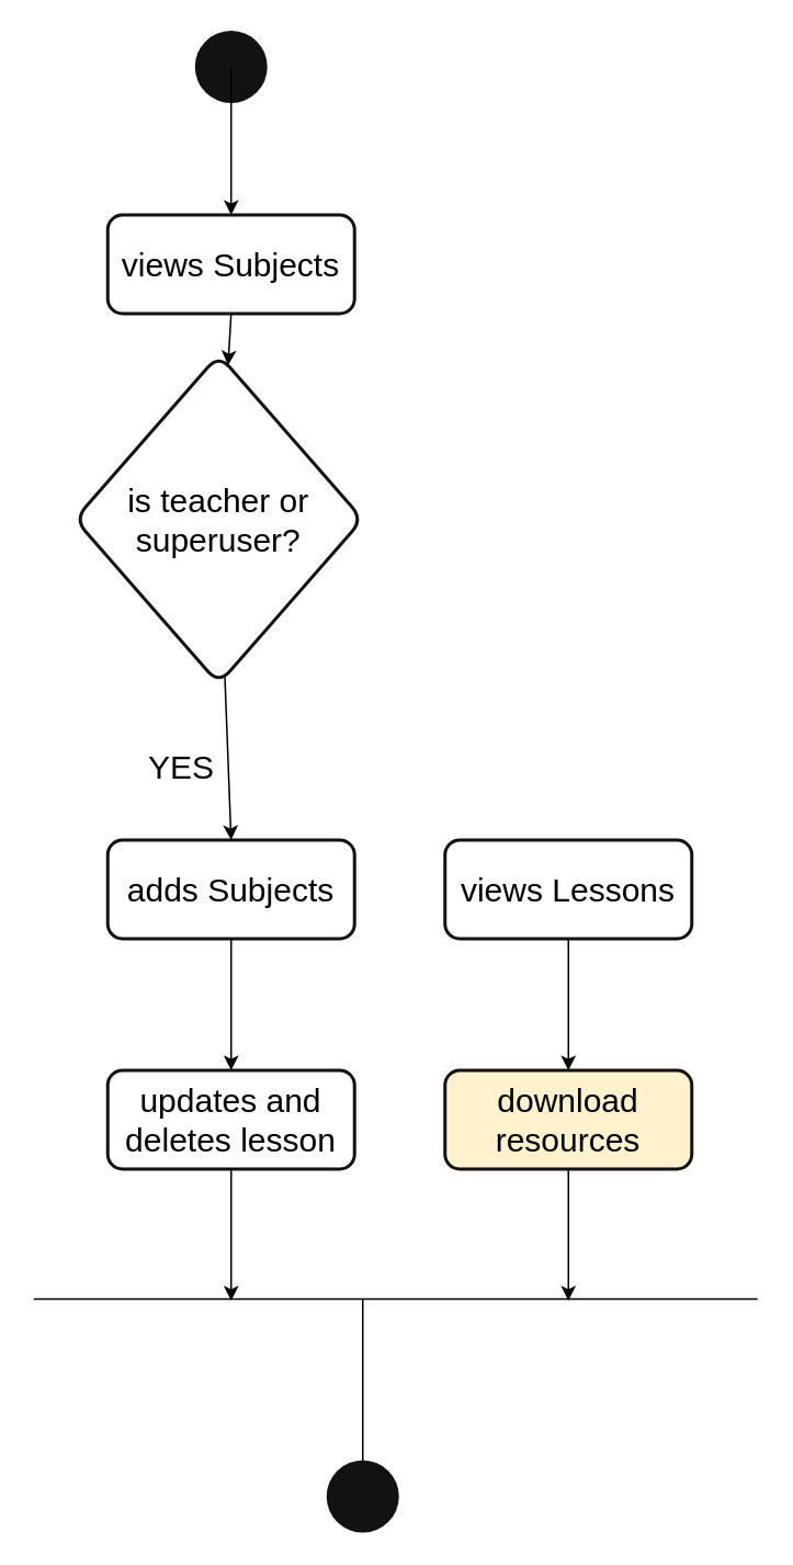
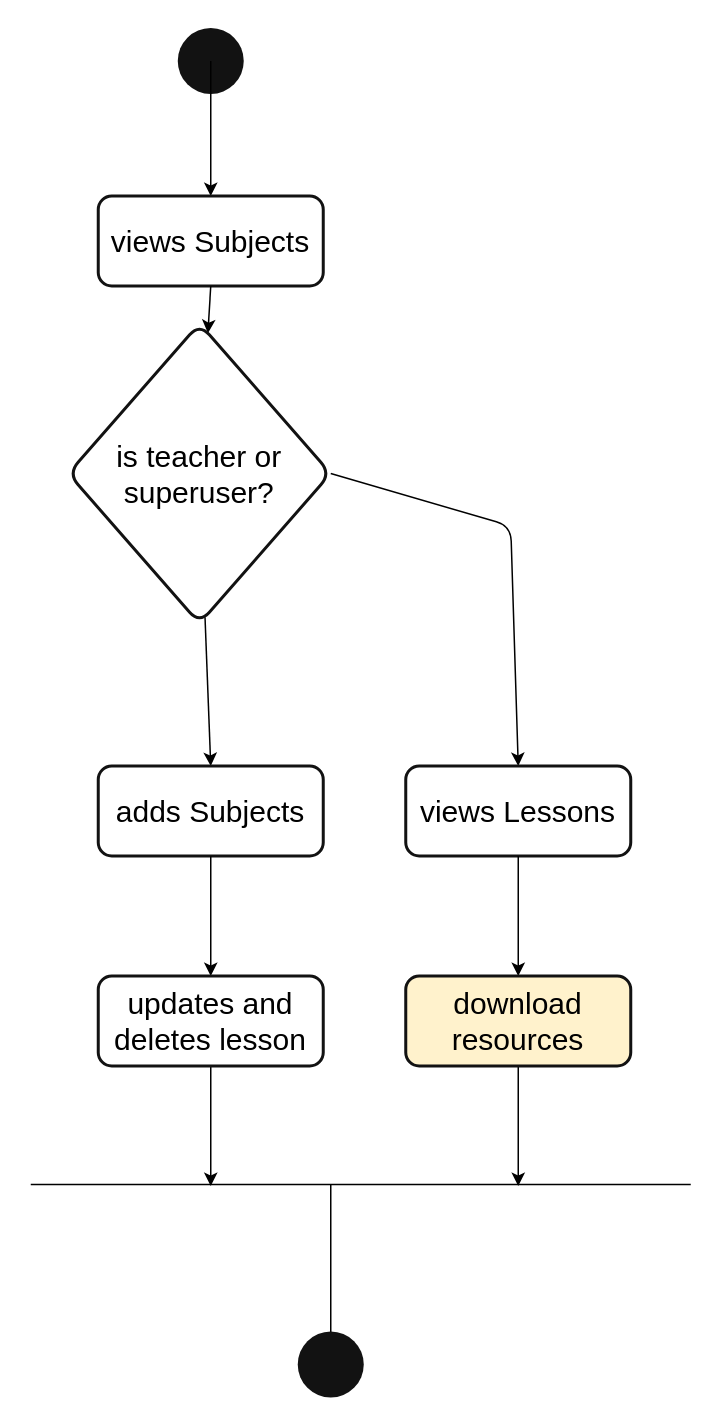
+ <mxCell id="9" value="" style="endArrow=classic;html=1;fontSize=20;exitX=1;exitY=0.5;exitDx=0;exitDy=0;entryX=0.5;entryY=0;entryDx=0;entryDy=0;" edge="1" parent="1" source="7" target="15"><mxGeometry width="50" height="50" relative="1" as="geometry"><mxPoint x="390" y="410" as="sourcePoint" /><mxPoint x="340" y="560" as="targetPoint" /><Array as="points"><mxPoint x="340" y="350" /></Array></mxGeometry></mxCell>
- <mxCell id="14" value="YES" style="text;html=1;strokeColor=none;fillColor=none;align=center;verticalAlign=middle;whiteSpace=wrap;rounded=0;fontSize=20;" vertex="1" parent="1"><mxGeometry x="80" y="450" width="60" height="30" as="geometry" /></mxCell>
